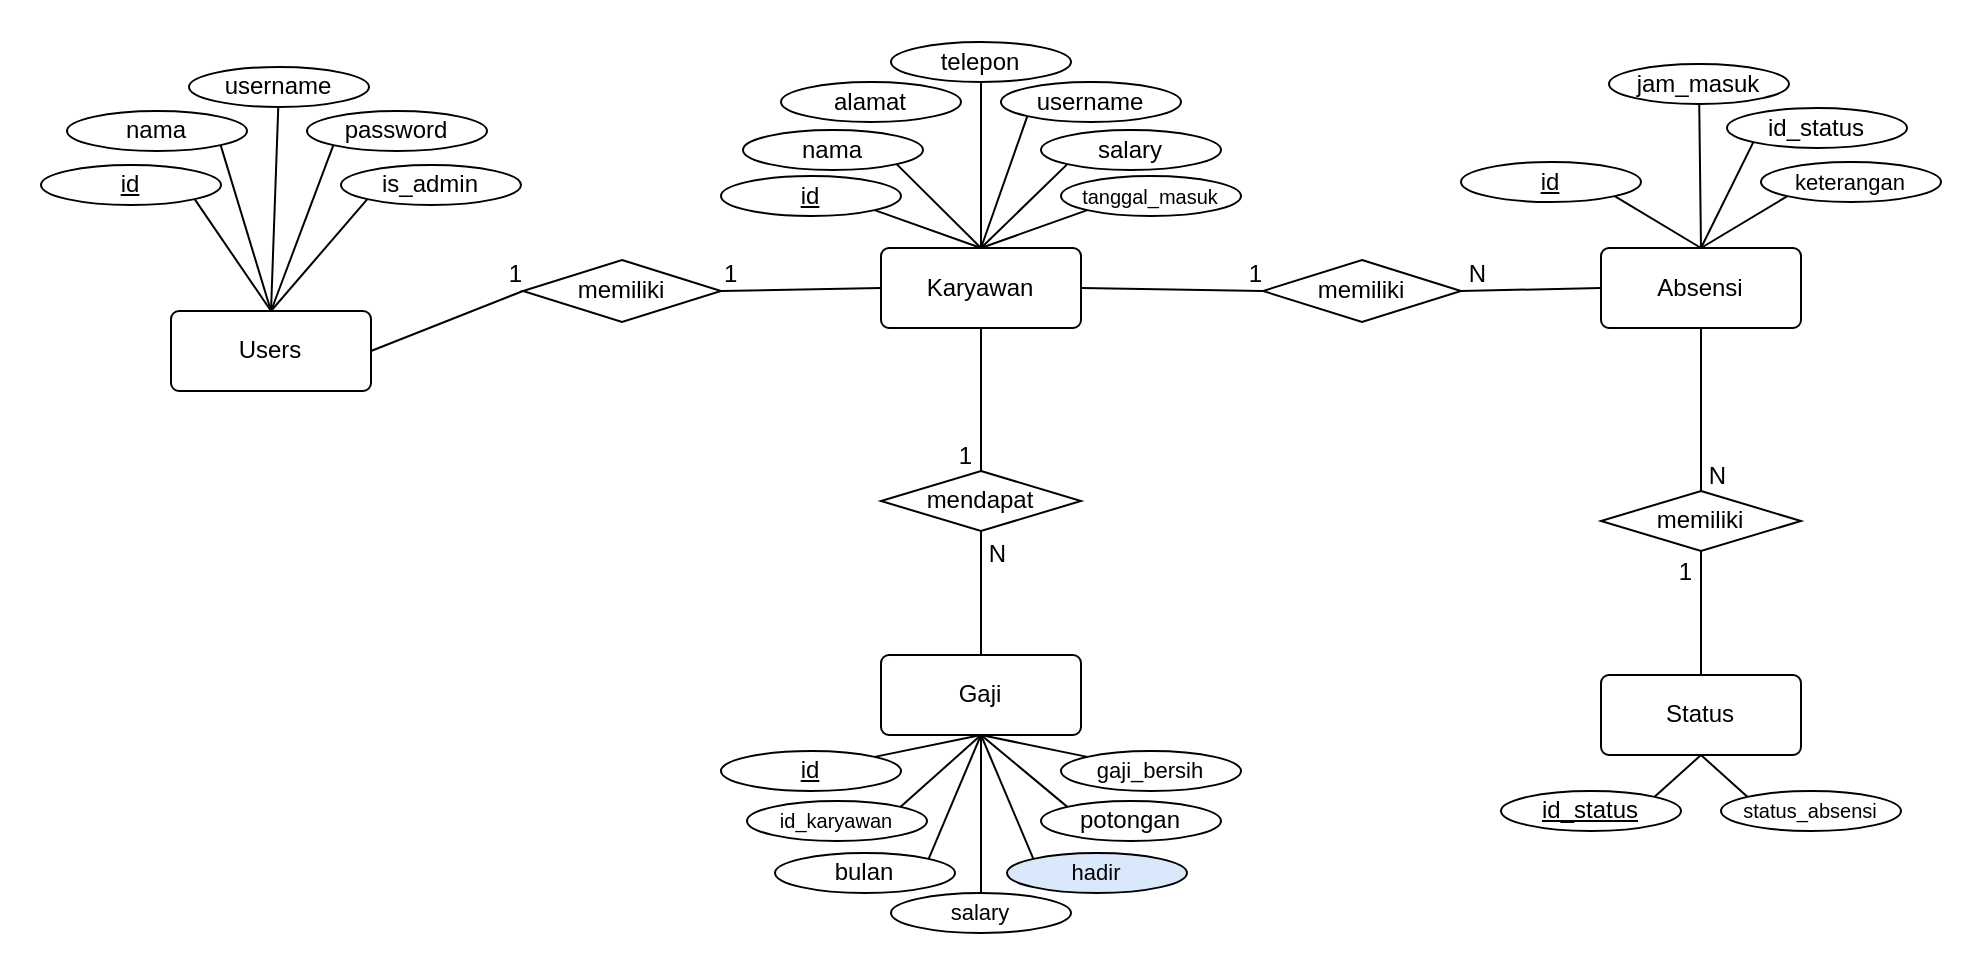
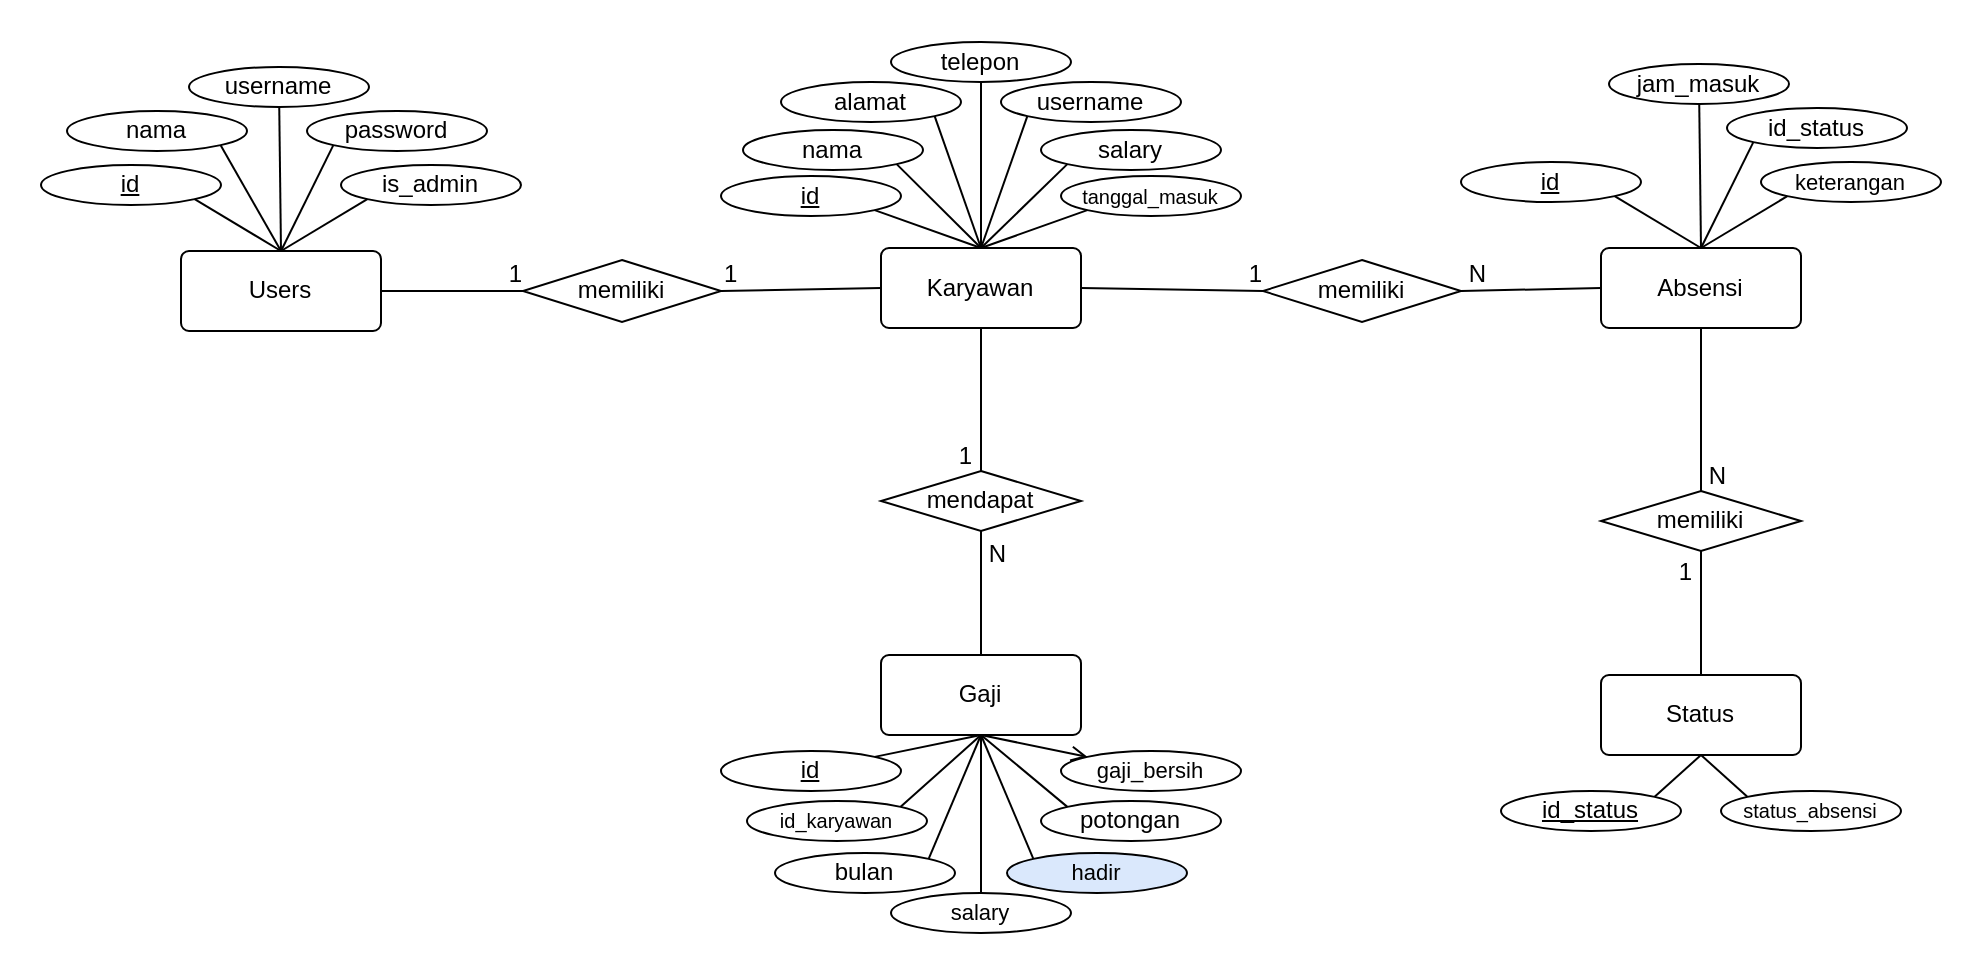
+ <mxCell id="19" value="" style="endArrow=none;html=1;rounded=0;entryX=0.5;entryY=0;entryDx=0;entryDy=0;exitX=1;exitY=1;exitDx=0;exitDy=0;" edge="1" parent="1" source="16" target="13"><mxGeometry relative="1" as="geometry"><mxPoint x="440" y="243.5" as="sourcePoint" /><mxPoint x="600" y="243.5" as="targetPoint" /></mxGeometry></mxCell>
- <mxCell id="2" value="Users" style="rounded=1;arcSize=10;whiteSpace=wrap;html=1;align=center;" vertex="1" parent="1"><mxGeometry x="85" y="155" width="100" height="40" as="geometry" /></mxCell>
+ <mxCell id="2" value="Users" style="rounded=1;arcSize=10;whiteSpace=wrap;html=1;align=center;" vertex="1" parent="1"><mxGeometry x="90" y="125" width="100" height="40" as="geometry" /></mxCell>
- <mxCell id="59" value="" style="endArrow=none;html=1;rounded=0;entryX=0;entryY=0;entryDx=0;entryDy=0;exitX=0.5;exitY=1;exitDx=0;exitDy=0;" edge="1" parent="1" source="47" target="58"><mxGeometry relative="1" as="geometry"><mxPoint x="500" y="375" as="sourcePoint" /><mxPoint x="500" y="377" as="targetPoint" /></mxGeometry></mxCell>
+ <mxCell id="59" value="" style="endArrow=open;html=1;rounded=0;entryX=0;entryY=0;entryDx=0;entryDy=0;exitX=0.5;exitY=1;exitDx=0;exitDy=0;" edge="1" parent="1" source="47" target="58"><mxGeometry relative="1" as="geometry"><mxPoint x="500" y="375" as="sourcePoint" /><mxPoint x="500" y="377" as="targetPoint" /></mxGeometry></mxCell>
